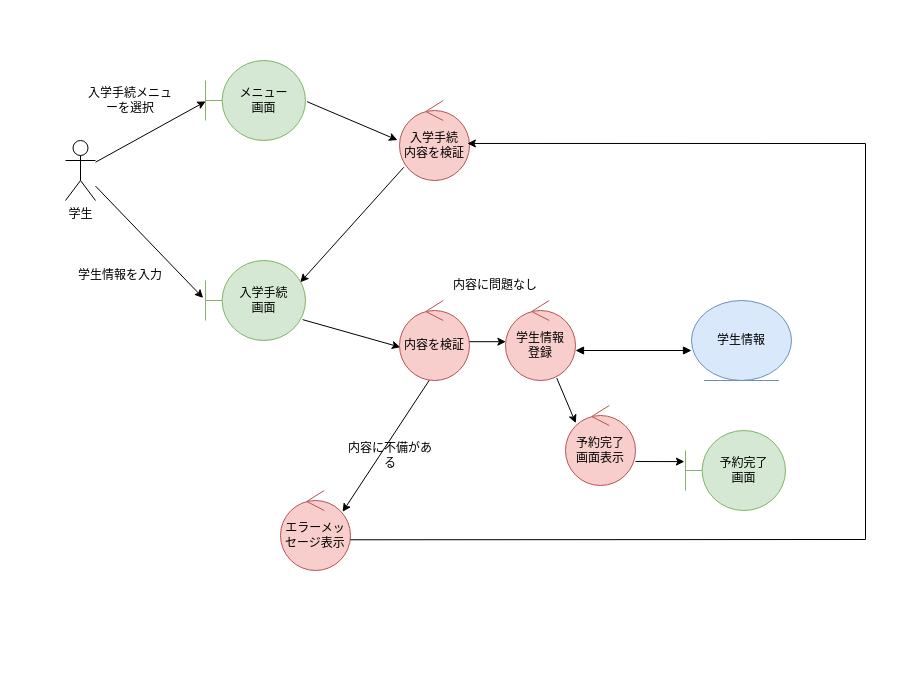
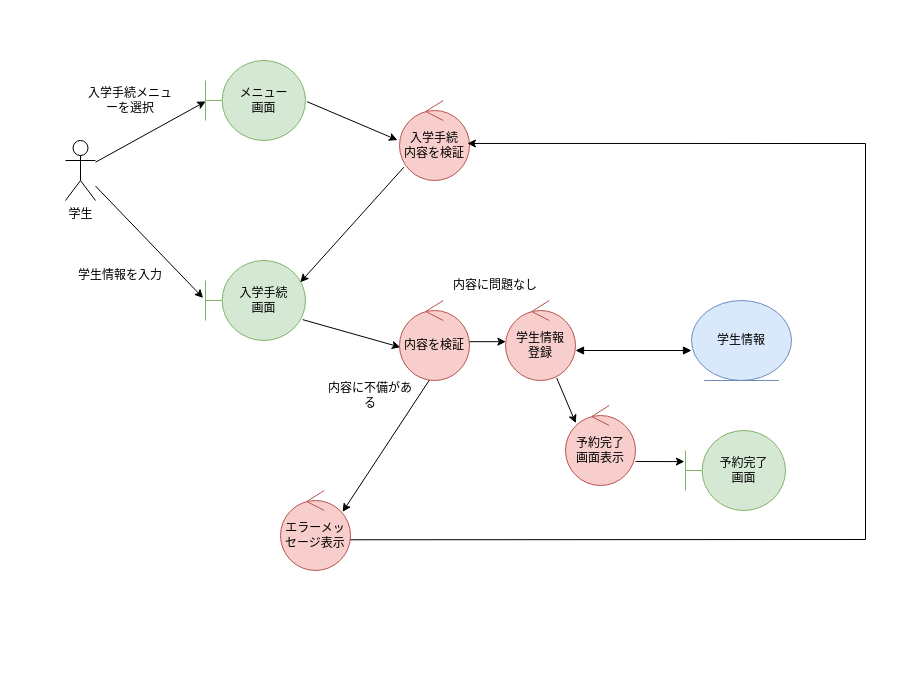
- <mxCell id="19" value="内容に不備がある" style="text;html=1;align=center;verticalAlign=middle;whiteSpace=wrap;rounded=0;" parent="1" vertex="1"><mxGeometry x="345" y="440" width="90" height="30" as="geometry" /></mxCell>
+ <mxCell id="19" value="内容に不備がある" style="text;html=1;align=center;verticalAlign=middle;whiteSpace=wrap;rounded=0;" parent="1" vertex="1"><mxGeometry x="325" y="380" width="90" height="30" as="geometry" /></mxCell>
